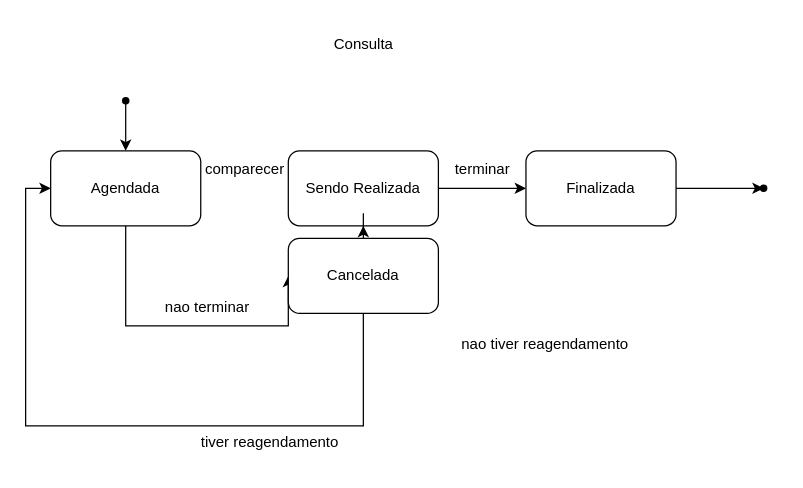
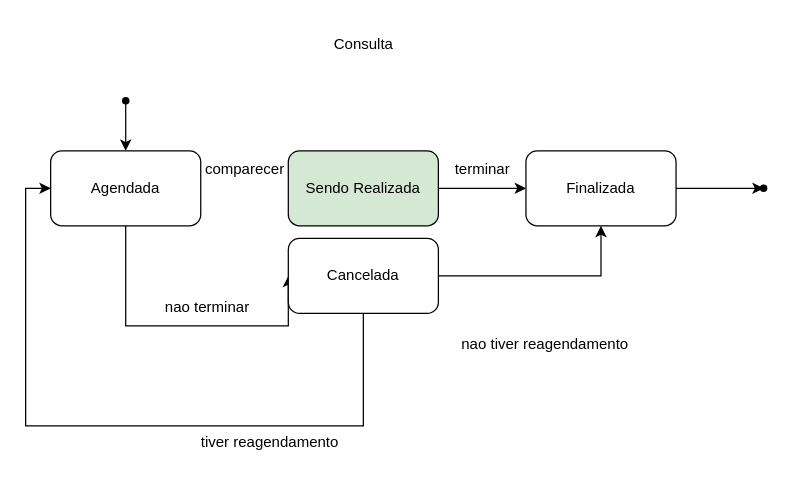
- <mxCell id="5" value="Sendo Realizada" style="rounded=1;whiteSpace=wrap;html=1;" vertex="1" parent="1"><mxGeometry x="230" y="120" width="120" height="60" as="geometry" /></mxCell>
+ <mxCell id="5" value="Sendo Realizada" style="rounded=1;whiteSpace=wrap;html=1;fillColor=#d5e8d4;" vertex="1" parent="1"><mxGeometry x="230" y="120" width="120" height="60" as="geometry" /></mxCell>
- <mxCell id="8" style="edgeStyle=orthogonalEdgeStyle;rounded=0;orthogonalLoop=1;jettySize=auto;html=1;" edge="1" parent="1" source="9" target="5"><mxGeometry relative="1" as="geometry" /></mxCell>
+ <mxCell id="8" style="edgeStyle=orthogonalEdgeStyle;rounded=0;orthogonalLoop=1;jettySize=auto;html=1;entryX=0.5;entryY=1;entryDx=0;entryDy=0;" edge="1" parent="1" source="9" target="7"><mxGeometry relative="1" as="geometry" /></mxCell>
